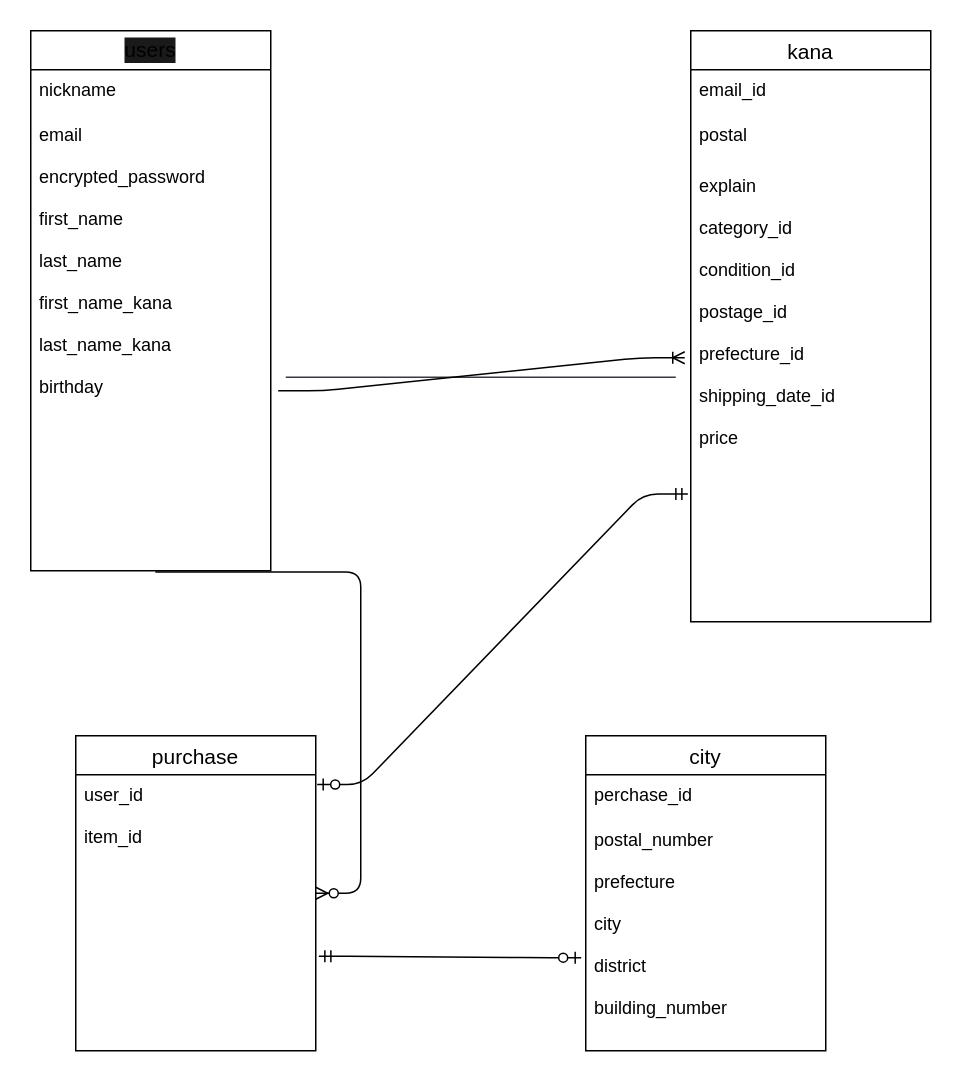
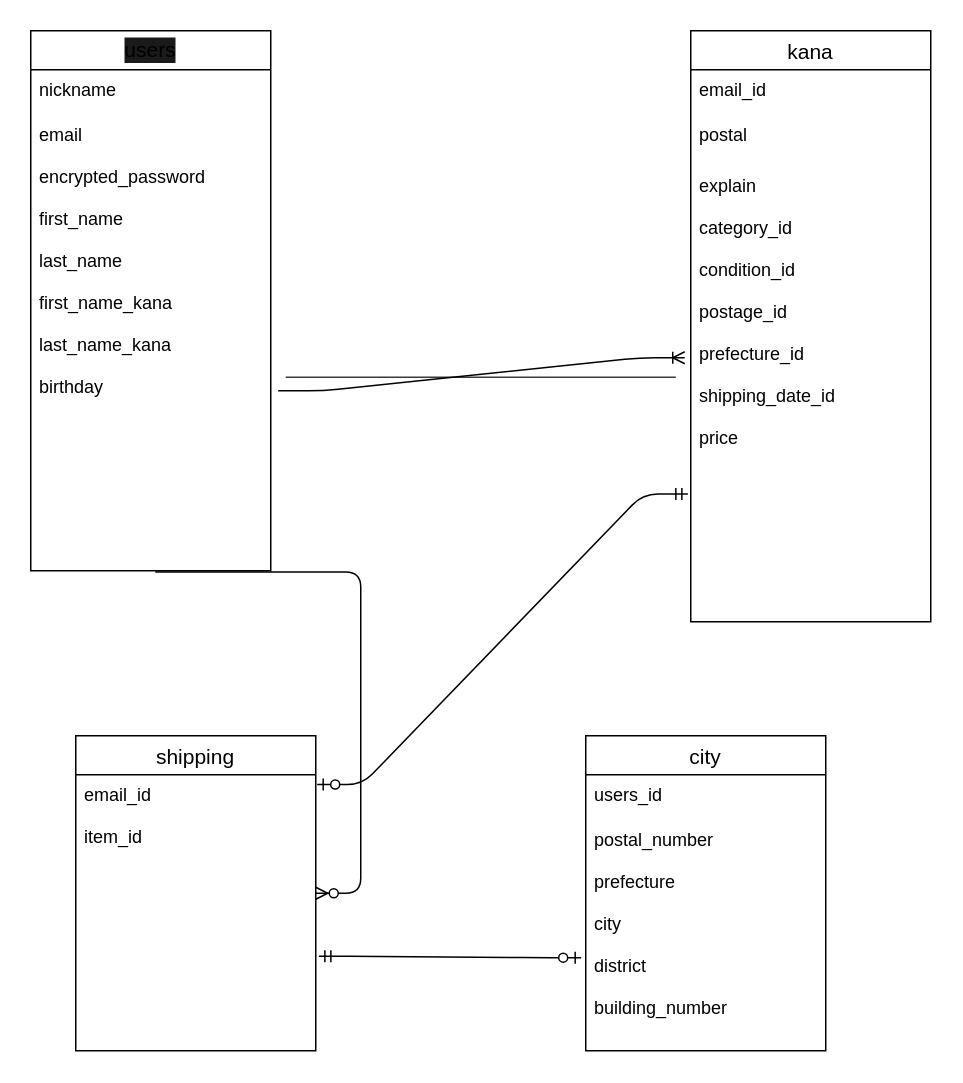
- <mxCell id="6" value="purchase" style="swimlane;fontStyle=0;childLayout=stackLayout;horizontal=1;startSize=26;horizontalStack=0;resizeParent=1;resizeParentMax=0;resizeLast=0;collapsible=1;marginBottom=0;align=center;fontSize=14;" vertex="1" parent="1"><mxGeometry x="50" y="490" width="160" height="210" as="geometry" /></mxCell>
+ <mxCell id="6" value="shipping" style="swimlane;fontStyle=0;childLayout=stackLayout;horizontal=1;startSize=26;horizontalStack=0;resizeParent=1;resizeParentMax=0;resizeLast=0;collapsible=1;marginBottom=0;align=center;fontSize=14;" vertex="1" parent="1"><mxGeometry x="50" y="490" width="160" height="210" as="geometry" /></mxCell>
- <mxCell id="7" value="user_id&#10;&#10;item_id&#10;" style="text;strokeColor=none;fillColor=none;spacingLeft=4;spacingRight=4;overflow=hidden;rotatable=0;points=[[0,0.5],[1,0.5]];portConstraint=eastwest;fontSize=12;" vertex="1" parent="6"><mxGeometry y="26" width="160" height="184" as="geometry" /></mxCell>
+ <mxCell id="7" value="email_id&#10;&#10;item_id&#10;" style="text;strokeColor=none;fillColor=none;spacingLeft=4;spacingRight=4;overflow=hidden;rotatable=0;points=[[0,0.5],[1,0.5]];portConstraint=eastwest;fontSize=12;" vertex="1" parent="6"><mxGeometry y="26" width="160" height="184" as="geometry" /></mxCell>
- <mxCell id="9" value="perchase_id&#10;&#10;postal_number" style="text;strokeColor=none;fillColor=none;spacingLeft=4;spacingRight=4;overflow=hidden;rotatable=0;points=[[0,0.5],[1,0.5]];portConstraint=eastwest;fontSize=12;" vertex="1" parent="8"><mxGeometry y="26" width="160" height="30" as="geometry" /></mxCell>
+ <mxCell id="9" value="users_id&#10;&#10;postal_number" style="text;strokeColor=none;fillColor=none;spacingLeft=4;spacingRight=4;overflow=hidden;rotatable=0;points=[[0,0.5],[1,0.5]];portConstraint=eastwest;fontSize=12;" vertex="1" parent="8"><mxGeometry y="26" width="160" height="30" as="geometry" /></mxCell>
